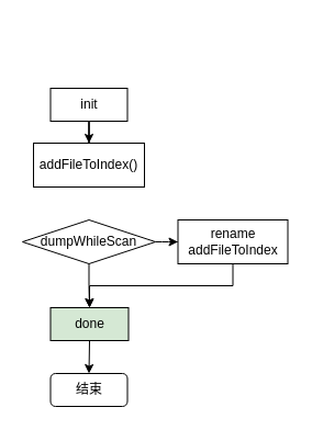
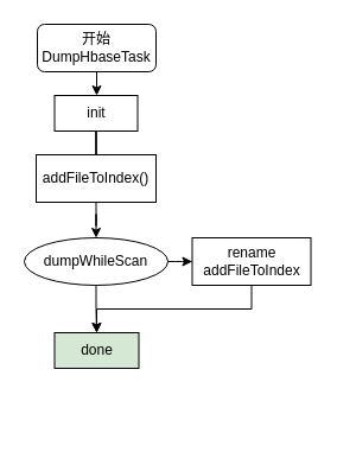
+ <mxCell id="3" value="开始&lt;br&gt;DumpHbaseTask" style="rounded=1;whiteSpace=wrap;html=1;" vertex="1" parent="1"><mxGeometry x="31" y="20" width="100" height="40" as="geometry" /></mxCell>
+ <mxCell id="2" value="" style="edgeStyle=orthogonalEdgeStyle;rounded=0;orthogonalLoop=1;jettySize=auto;html=1;entryX=0.5;entryY=0;entryDx=0;entryDy=0;" edge="1" parent="1" source="3" target="5"><mxGeometry relative="1" as="geometry"><mxPoint x="81.5" y="90" as="targetPoint" /></mxGeometry></mxCell>
- <mxCell id="4" value="" style="edgeStyle=orthogonalEdgeStyle;rounded=0;orthogonalLoop=1;jettySize=auto;html=1;" edge="1" parent="1" source="5" target="7"><mxGeometry relative="1" as="geometry" /></mxCell>
+ <mxCell id="4" value="" style="edgeStyle=orthogonalEdgeStyle;rounded=0;orthogonalLoop=1;jettySize=auto;html=1;endArrow=none;" edge="1" parent="1" source="5" target="7"><mxGeometry relative="1" as="geometry" /></mxCell>
+ <mxCell id="6" value="" style="edgeStyle=orthogonalEdgeStyle;rounded=0;orthogonalLoop=1;jettySize=auto;html=1;" edge="1" parent="1" source="7" target="10"><mxGeometry relative="1" as="geometry" /></mxCell>
- <mxCell id="10" value="dumpWhileScan" style="rhombus;whiteSpace=wrap;html=1;rounded=0;" vertex="1" parent="1"><mxGeometry x="20" y="200" width="121" height="40" as="geometry" /></mxCell>
+ <mxCell id="10" value="dumpWhileScan" style="ellipse;whiteSpace=wrap;html=1;" vertex="1" parent="1"><mxGeometry x="20" y="200" width="121" height="40" as="geometry" /></mxCell>
- <mxCell id="11" style="edgeStyle=orthogonalEdgeStyle;rounded=0;orthogonalLoop=1;jettySize=auto;html=1;exitX=0.5;exitY=1;exitDx=0;exitDy=0;entryX=0.5;entryY=0;entryDx=0;entryDy=0;" edge="1" parent="1" source="12" target="15"><mxGeometry relative="1" as="geometry" /></mxCell>
- <mxCell id="15" value="结束" style="rounded=1;whiteSpace=wrap;html=1;" vertex="1" parent="1"><mxGeometry x="45.5" y="340" width="70" height="30" as="geometry" /></mxCell>
